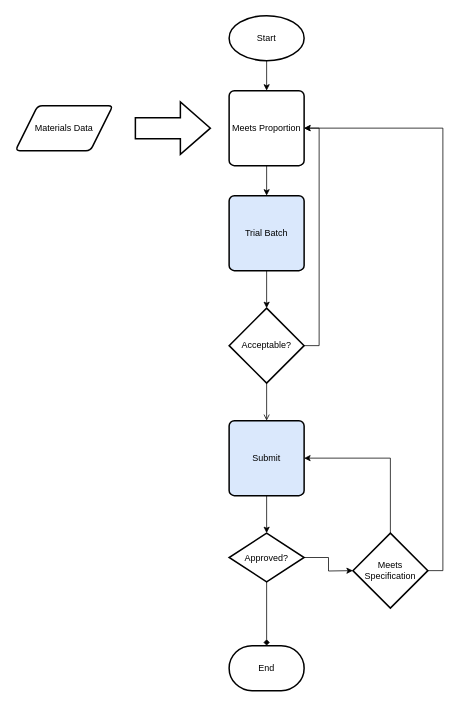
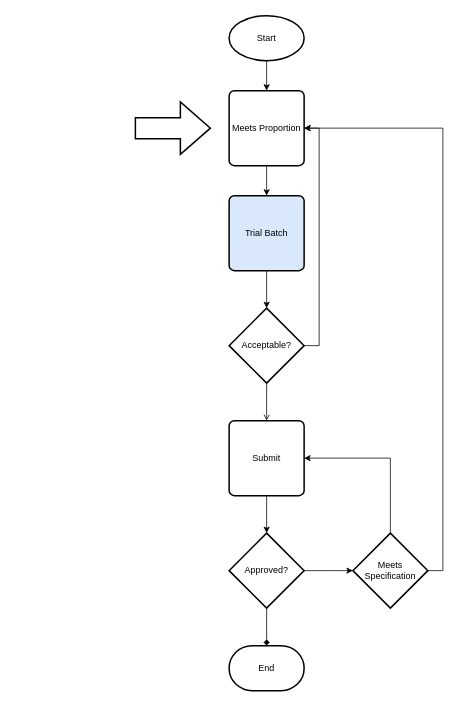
- <mxCell id="3" value="Materials Data" style="shape=parallelogram;html=1;strokeWidth=2;perimeter=parallelogramPerimeter;whiteSpace=wrap;rounded=1;arcSize=12;size=0.23;" parent="1" vertex="1"><mxGeometry x="20" y="140" width="130" height="60" as="geometry" /></mxCell>
- <mxCell id="11" value="Submit" style="rounded=1;whiteSpace=wrap;html=1;absoluteArcSize=1;arcSize=14;strokeWidth=2;fillColor=#dae8fc;" parent="1" vertex="1"><mxGeometry x="305" y="560" width="100" height="100" as="geometry" /></mxCell>
+ <mxCell id="11" value="Submit" style="rounded=1;whiteSpace=wrap;html=1;absoluteArcSize=1;arcSize=14;strokeWidth=2;" parent="1" vertex="1"><mxGeometry x="305" y="560" width="100" height="100" as="geometry" /></mxCell>
- <mxCell id="17" value="Approved?" style="strokeWidth=2;html=1;shape=mxgraph.flowchart.decision;whiteSpace=wrap;" parent="1" vertex="1"><mxGeometry x="305" y="710" width="100" height="65" as="geometry" /></mxCell>
+ <mxCell id="17" value="Approved?" style="strokeWidth=2;html=1;shape=mxgraph.flowchart.decision;whiteSpace=wrap;" parent="1" vertex="1"><mxGeometry x="305" y="710" width="100" height="100" as="geometry" /></mxCell>
